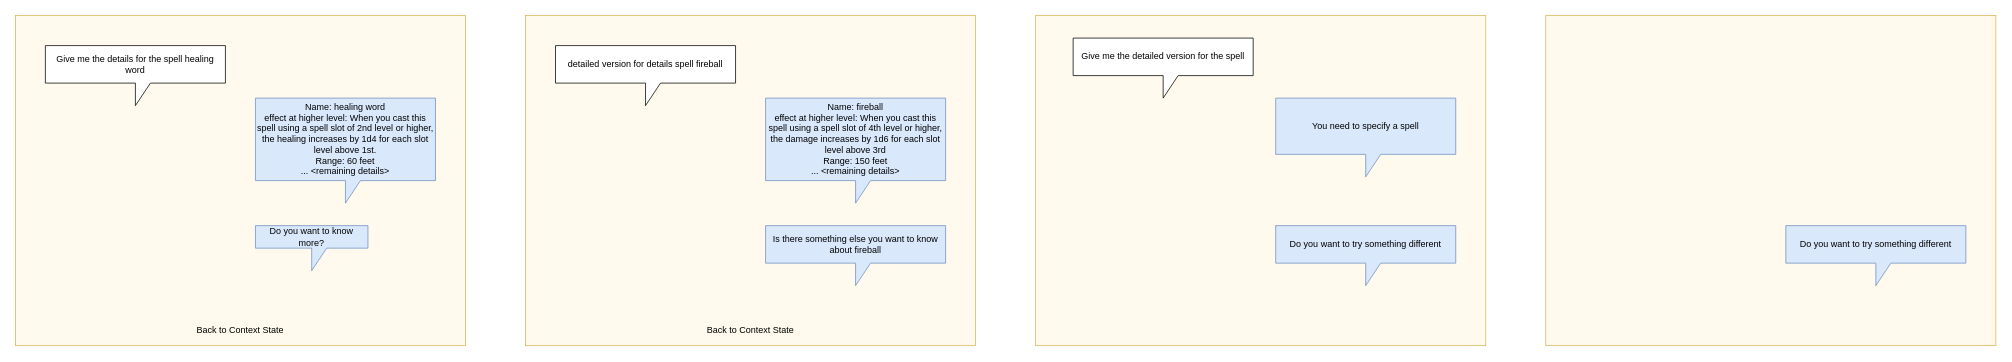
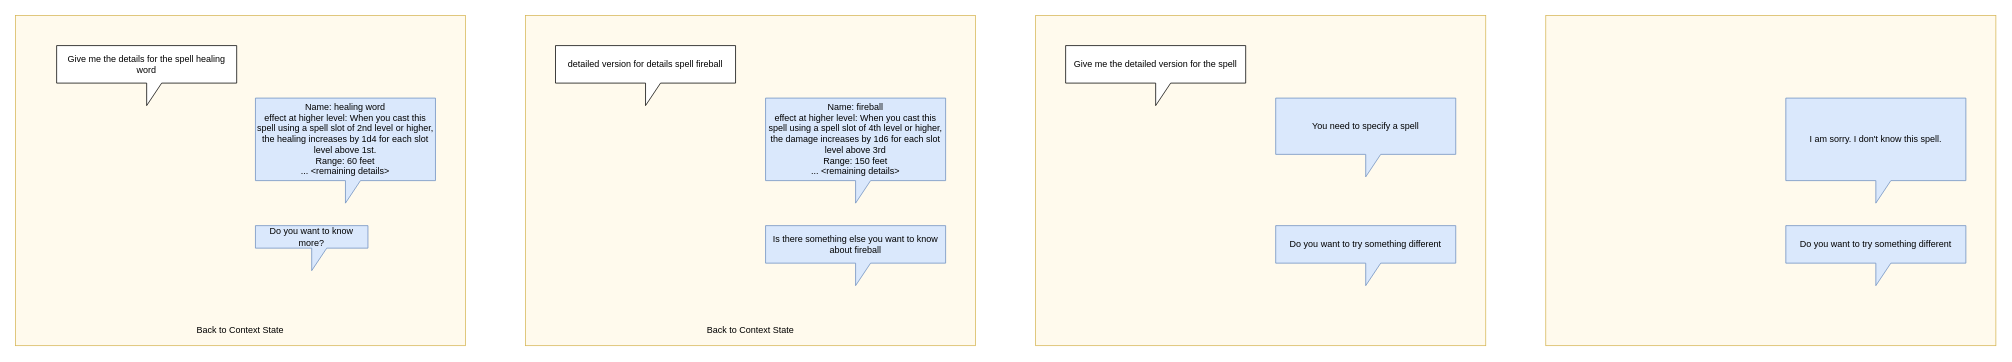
- <mxCell id="13" value="Give me the detailed version for the spell" style="shape=callout;whiteSpace=wrap;html=1;perimeter=calloutPerimeter;" vertex="1" parent="1"><mxGeometry x="1430" y="50" width="240" height="80" as="geometry" /></mxCell>
+ <mxCell id="13" value="Give me the detailed version for the spell" style="shape=callout;whiteSpace=wrap;html=1;perimeter=calloutPerimeter;" vertex="1" parent="1"><mxGeometry x="1420" y="60" width="240" height="80" as="geometry" /></mxCell>
- <mxCell id="3" value="Give me the details for the spell healing word" style="shape=callout;whiteSpace=wrap;html=1;perimeter=calloutPerimeter;" vertex="1" parent="1"><mxGeometry x="60" y="60" width="240" height="80" as="geometry" /></mxCell>
+ <mxCell id="3" value="Give me the details for the spell healing word" style="shape=callout;whiteSpace=wrap;html=1;perimeter=calloutPerimeter;" vertex="1" parent="1"><mxGeometry x="75" y="60" width="240" height="80" as="geometry" /></mxCell>
+ <mxCell id="17" value="&lt;span&gt;I am sorry. I don't know this spell.&lt;br&gt;&lt;/span&gt;" style="shape=callout;whiteSpace=wrap;html=1;perimeter=calloutPerimeter;fillColor=#dae8fc;strokeColor=#6c8ebf;" vertex="1" parent="1"><mxGeometry x="2380" y="130" width="240" height="140" as="geometry" /></mxCell>
